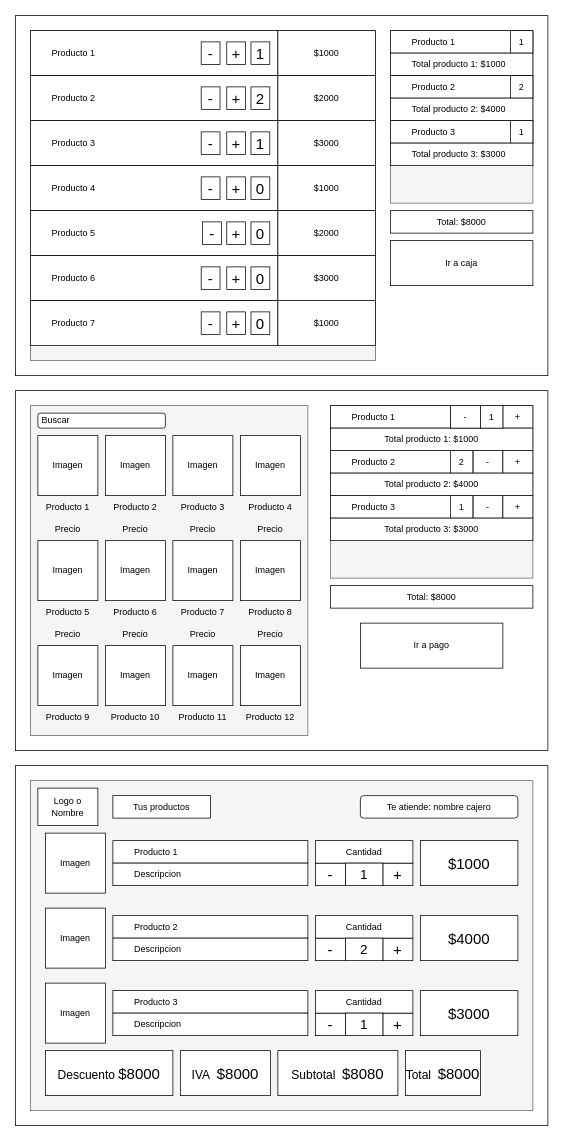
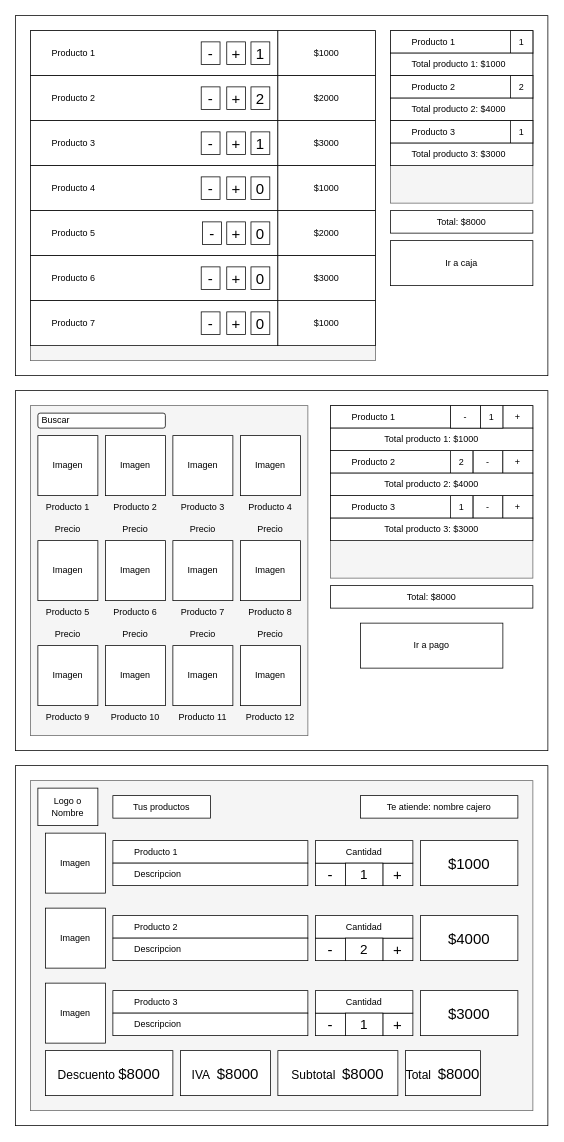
- <mxCell id="124" value="Te atiende: nombre cajero" style="whiteSpace=wrap;html=1;align=center;rounded=1;" parent="1" vertex="1"><mxGeometry x="480" y="1060" width="210" height="30" as="geometry" /></mxCell>
+ <mxCell id="124" value="Te atiende: nombre cajero" style="rounded=0;whiteSpace=wrap;html=1;align=center;" parent="1" vertex="1"><mxGeometry x="480" y="1060" width="210" height="30" as="geometry" /></mxCell>
- <mxCell id="163" value="&lt;font style=&quot;font-size: 16px;&quot;&gt;Subtotal&amp;nbsp;&amp;nbsp;&lt;/font&gt;$8080" style="rounded=0;whiteSpace=wrap;html=1;align=center;fontSize=20;" parent="1" vertex="1"><mxGeometry x="370" y="1400" width="160" height="60" as="geometry" /></mxCell>
+ <mxCell id="163" value="&lt;font style=&quot;font-size: 16px;&quot;&gt;Subtotal&amp;nbsp;&amp;nbsp;&lt;/font&gt;$8000" style="rounded=0;whiteSpace=wrap;html=1;align=center;fontSize=20;" parent="1" vertex="1"><mxGeometry x="370" y="1400" width="160" height="60" as="geometry" /></mxCell>
